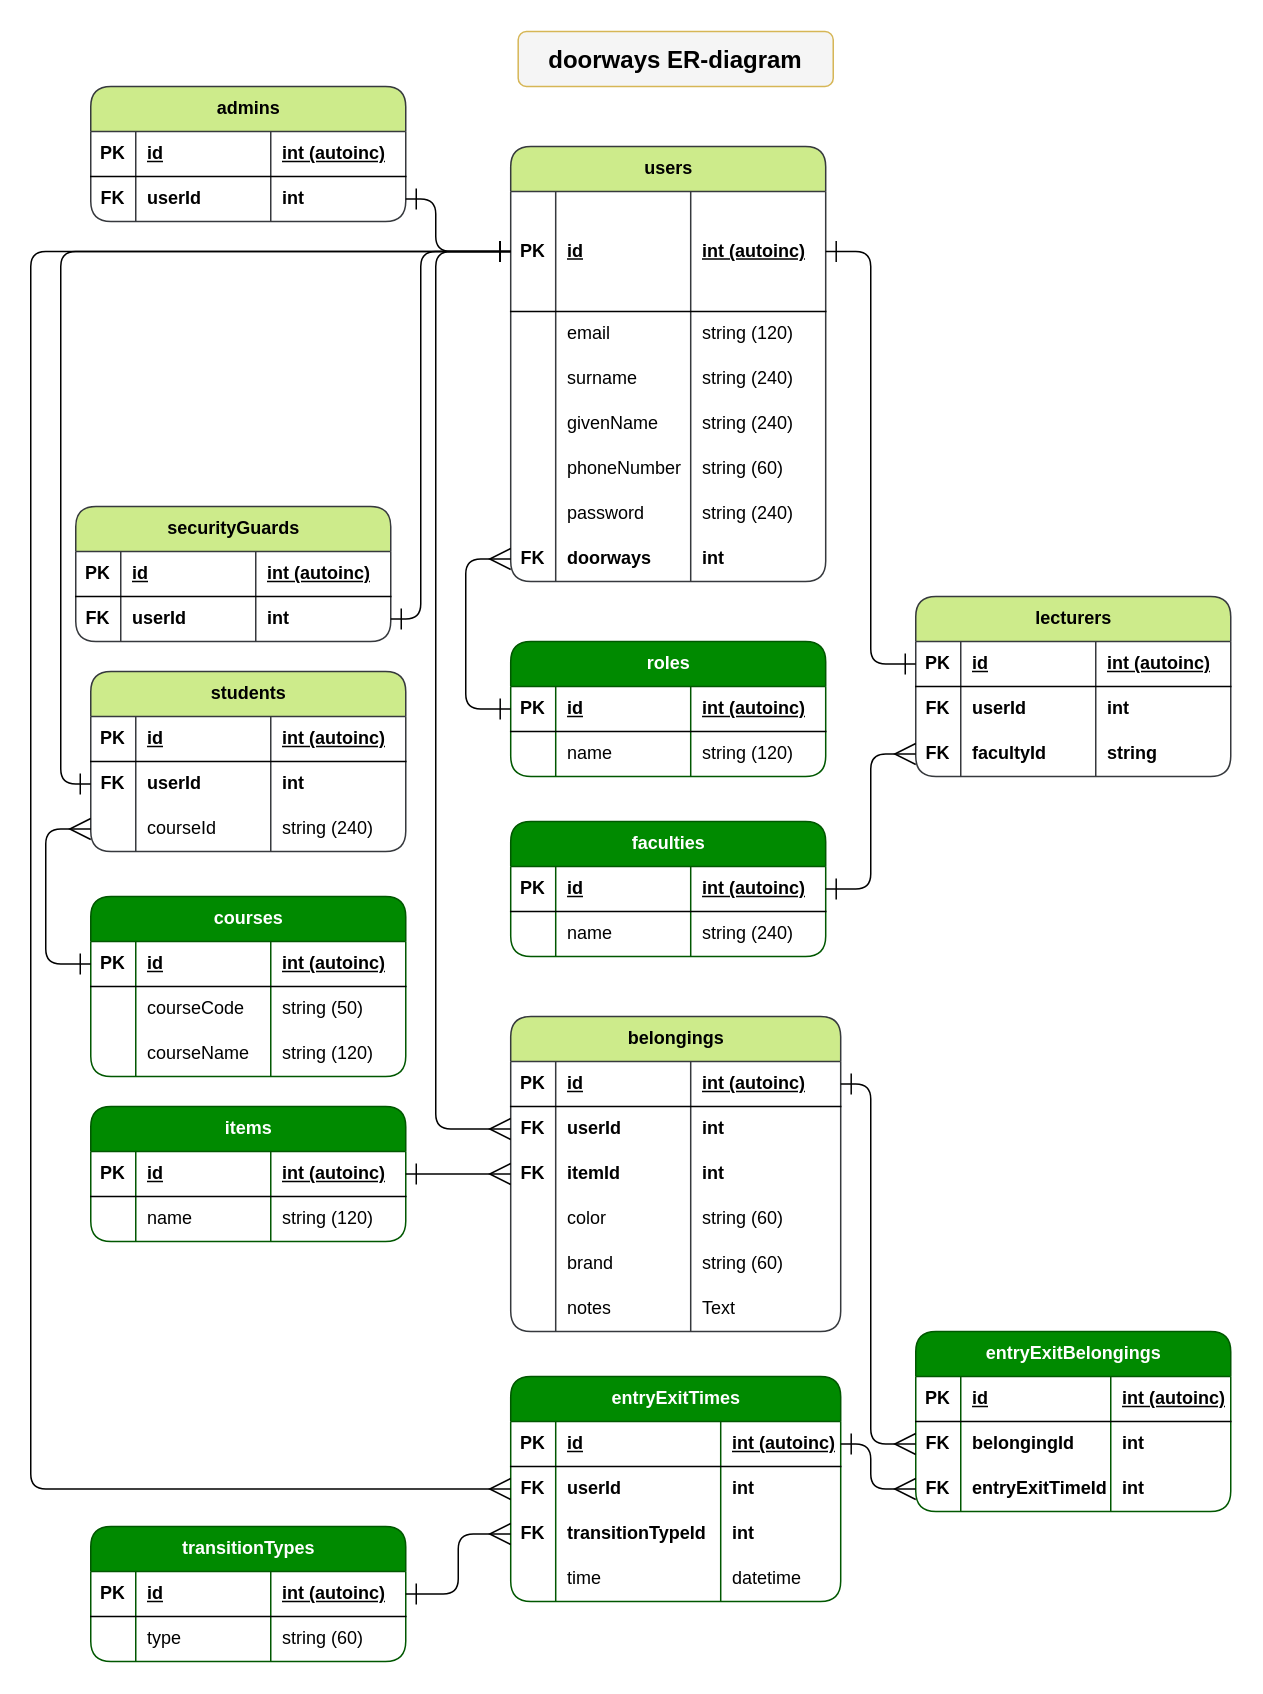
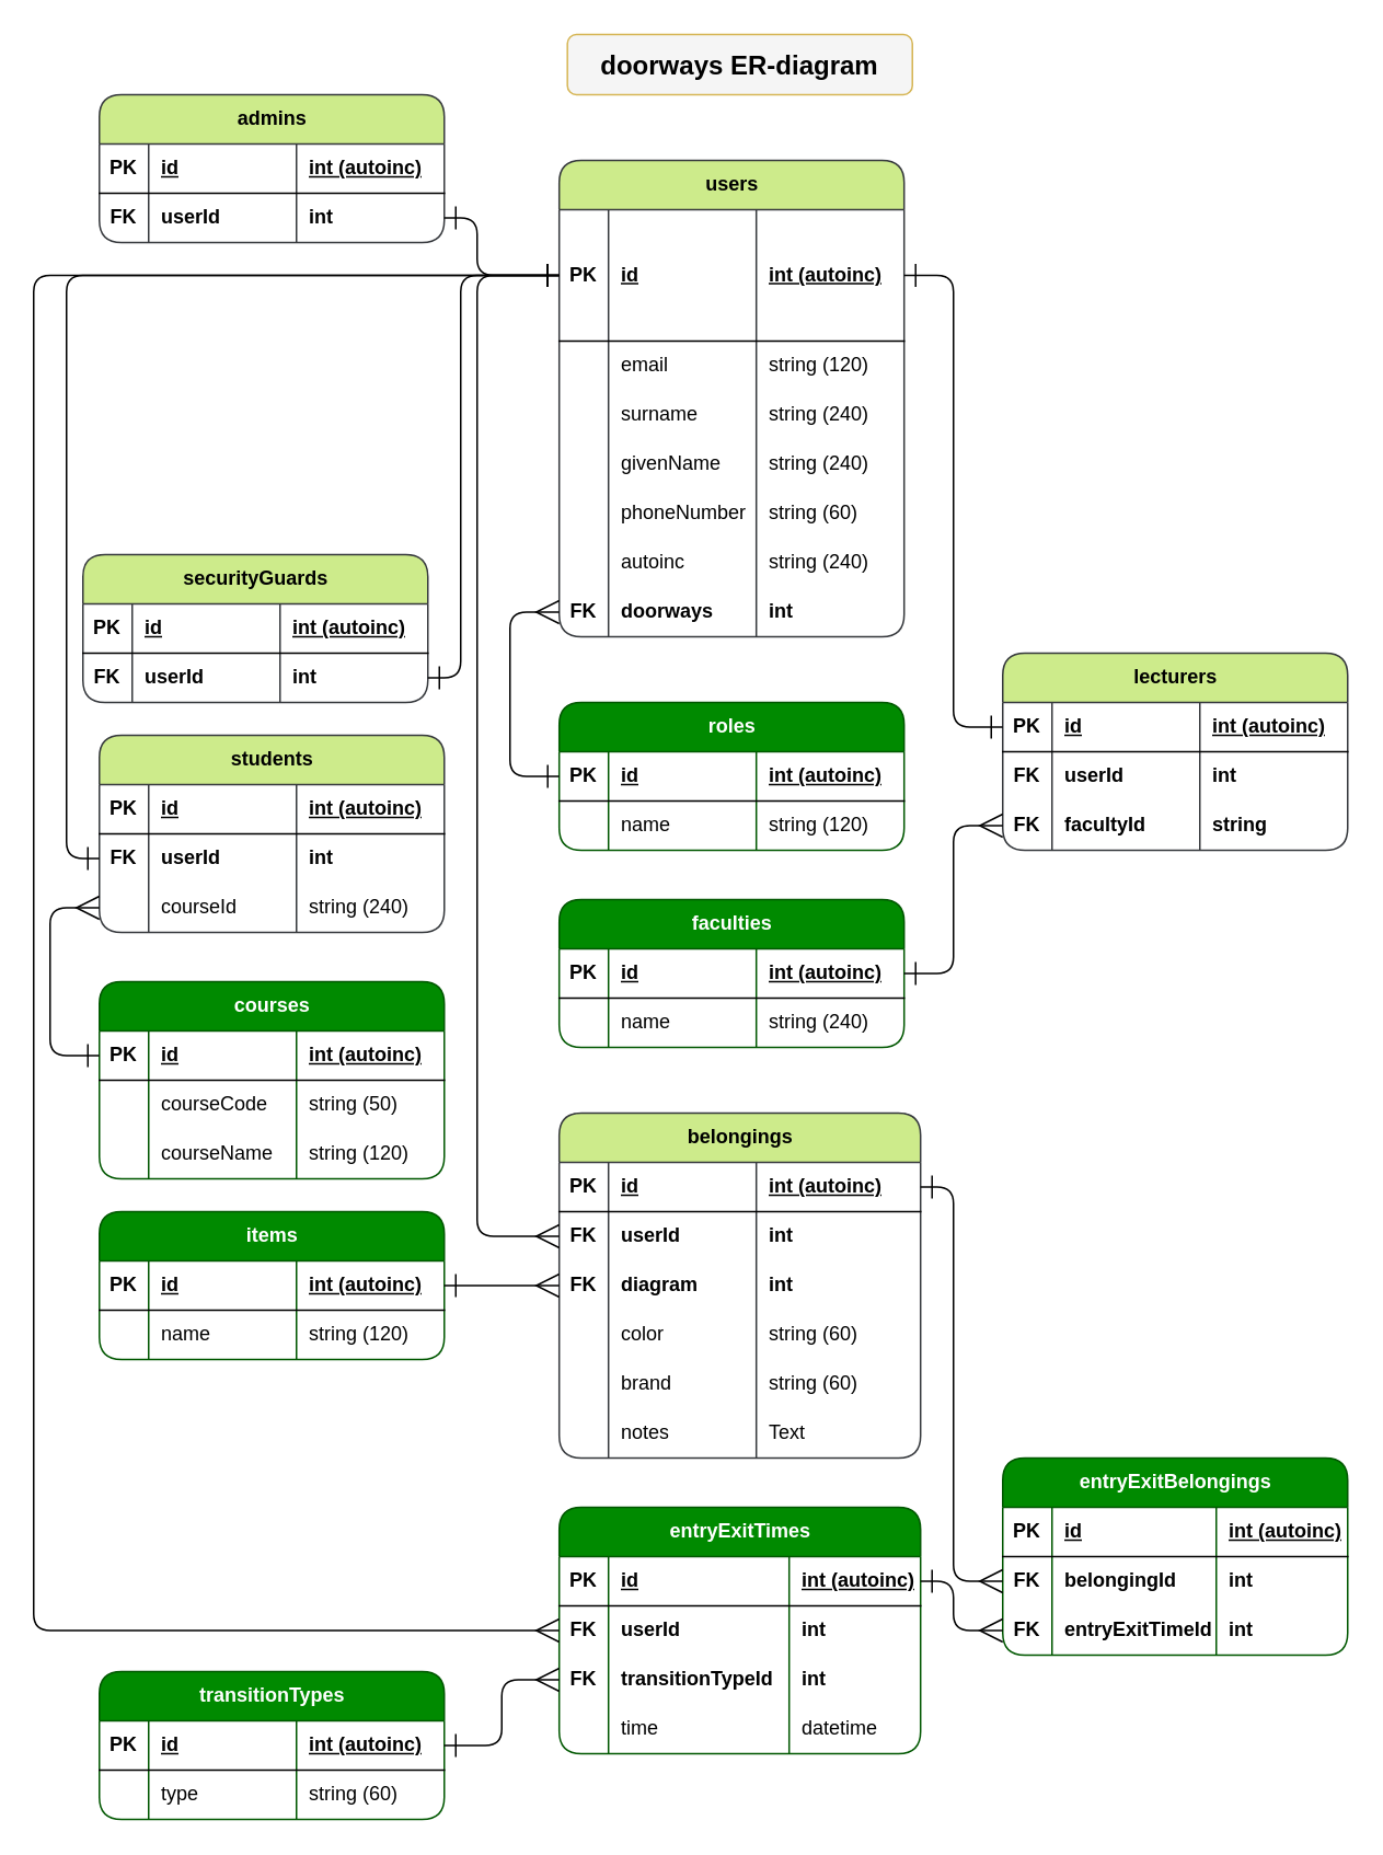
- <mxCell id="74" value="password" style="shape=partialRectangle;connectable=0;fillColor=none;top=0;left=0;bottom=0;right=0;align=left;spacingLeft=6;overflow=hidden;whiteSpace=wrap;html=1;fontStyle=0" parent="72" vertex="1"><mxGeometry x="30" width="90" height="30" as="geometry"><mxRectangle width="90" height="30" as="alternateBounds" /></mxGeometry></mxCell>
+ <mxCell id="74" value="autoinc" style="shape=partialRectangle;connectable=0;fillColor=none;top=0;left=0;bottom=0;right=0;align=left;spacingLeft=6;overflow=hidden;whiteSpace=wrap;html=1;fontStyle=0" parent="72" vertex="1"><mxGeometry x="30" width="90" height="30" as="geometry"><mxRectangle width="90" height="30" as="alternateBounds" /></mxGeometry></mxCell>
- <mxCell id="122" value="itemId" style="shape=partialRectangle;connectable=0;fillColor=none;top=0;left=0;bottom=0;right=0;align=left;spacingLeft=6;overflow=hidden;whiteSpace=wrap;html=1;fontStyle=1" parent="120" vertex="1"><mxGeometry x="30" width="90" height="30" as="geometry"><mxRectangle width="90" height="30" as="alternateBounds" /></mxGeometry></mxCell>
+ <mxCell id="122" value="diagram" style="shape=partialRectangle;connectable=0;fillColor=none;top=0;left=0;bottom=0;right=0;align=left;spacingLeft=6;overflow=hidden;whiteSpace=wrap;html=1;fontStyle=1" parent="120" vertex="1"><mxGeometry x="30" width="90" height="30" as="geometry"><mxRectangle width="90" height="30" as="alternateBounds" /></mxGeometry></mxCell>
